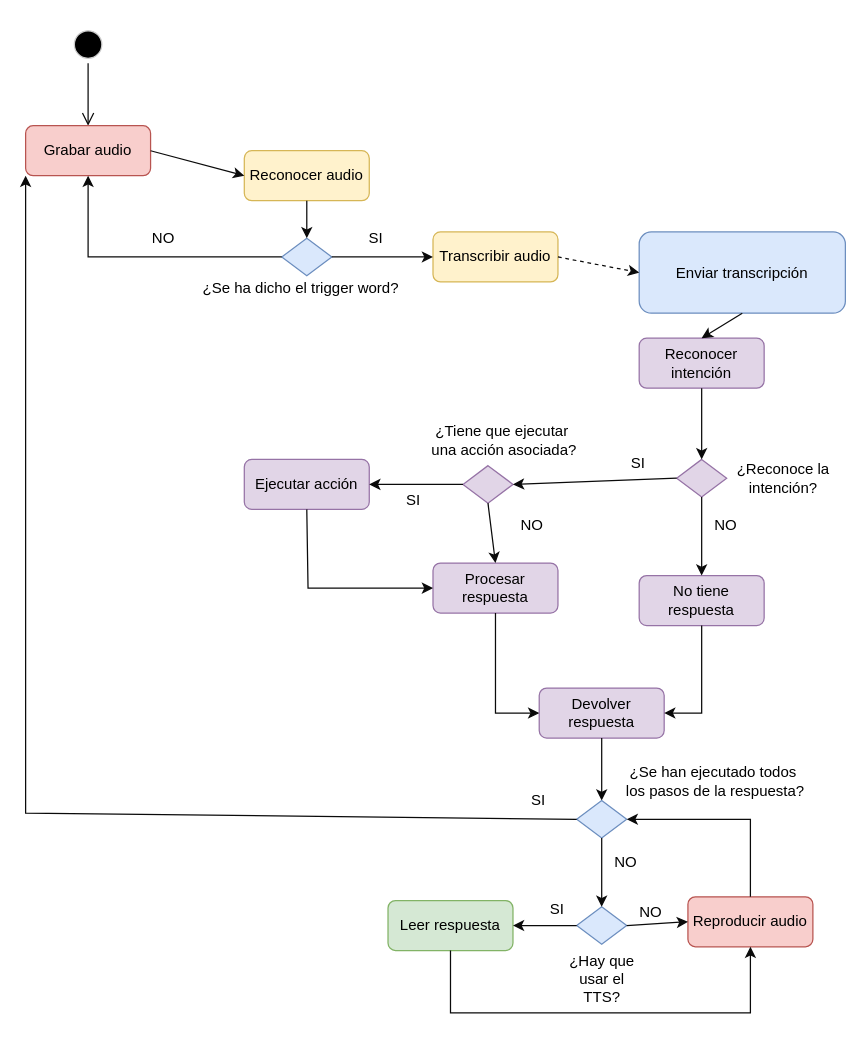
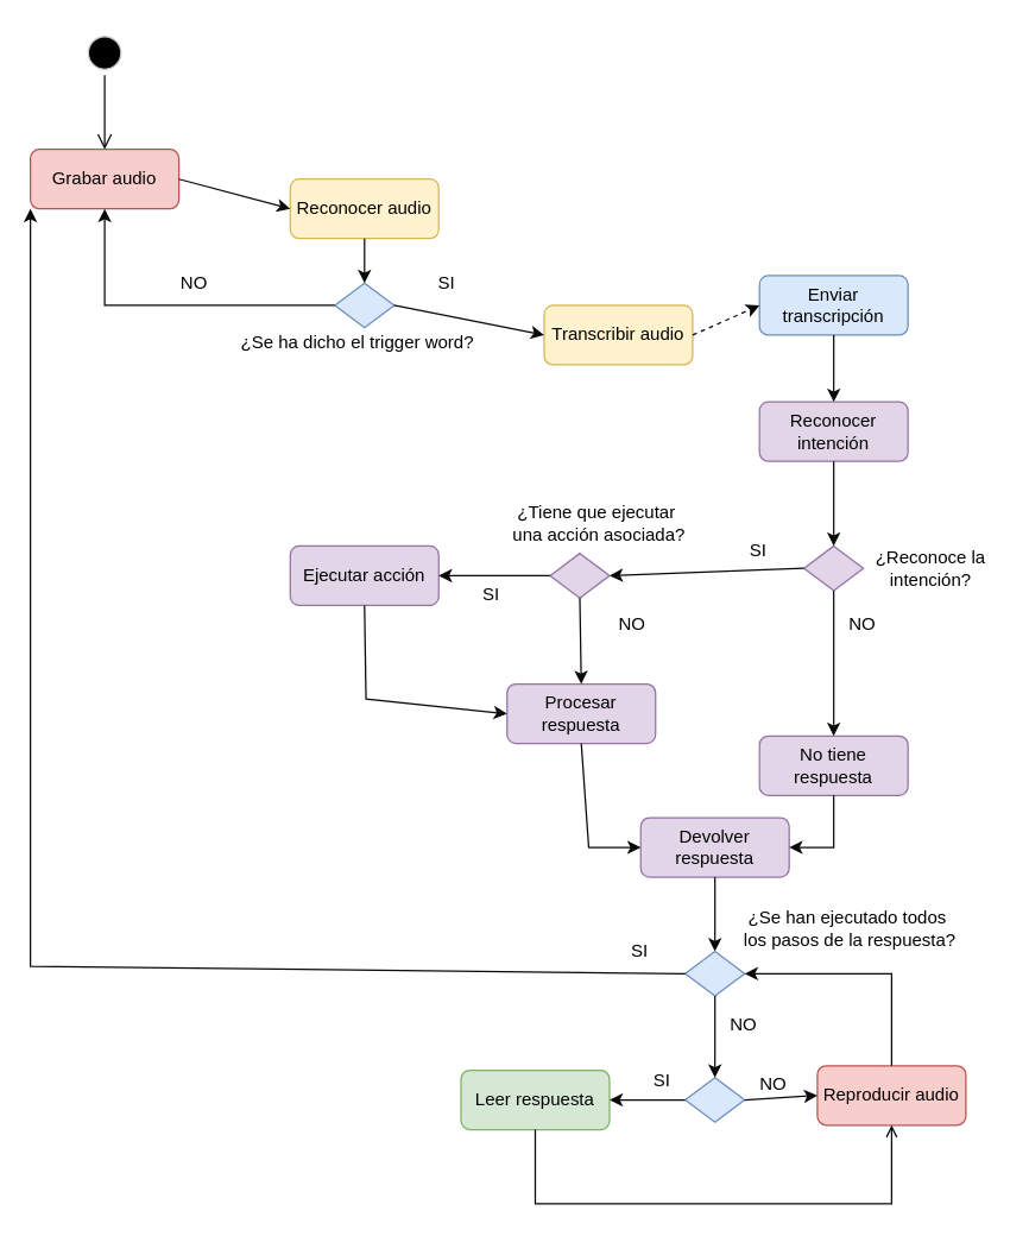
- <mxCell id="10" value="Transcribir audio" style="rounded=1;whiteSpace=wrap;html=1;strokeColor=#d6b656;fillColor=#fff2cc;" parent="1" vertex="1"><mxGeometry x="346" y="185" width="100" height="40" as="geometry" /></mxCell>
+ <mxCell id="10" value="Transcribir audio" style="rounded=1;whiteSpace=wrap;html=1;strokeColor=#d6b656;fillColor=#fff2cc;" parent="1" vertex="1"><mxGeometry x="366" y="205" width="100" height="40" as="geometry" /></mxCell>
- <mxCell id="11" value="Enviar transcripción" style="rounded=1;whiteSpace=wrap;html=1;strokeColor=#6c8ebf;fillColor=#dae8fc;" parent="1" vertex="1"><mxGeometry x="511" y="185" width="165" height="65" as="geometry" /></mxCell>
+ <mxCell id="11" value="Enviar transcripción" style="rounded=1;whiteSpace=wrap;html=1;strokeColor=#6c8ebf;fillColor=#dae8fc;" parent="1" vertex="1"><mxGeometry x="511" y="185" width="100" height="40" as="geometry" /></mxCell>
- <mxCell id="16" value="Procesar respuesta" style="rounded=1;whiteSpace=wrap;html=1;strokeColor=#9673a6;fillColor=#e1d5e7;" parent="1" vertex="1"><mxGeometry x="346" y="450" width="100" height="40" as="geometry" /></mxCell>
+ <mxCell id="16" value="Procesar respuesta" style="rounded=1;whiteSpace=wrap;html=1;strokeColor=#9673a6;fillColor=#e1d5e7;" parent="1" vertex="1"><mxGeometry x="341" y="460" width="100" height="40" as="geometry" /></mxCell>
- <mxCell id="17" value="No tiene respuesta" style="rounded=1;whiteSpace=wrap;html=1;strokeColor=#9673a6;fillColor=#e1d5e7;" parent="1" vertex="1"><mxGeometry x="511" y="460" width="100" height="40" as="geometry" /></mxCell>
+ <mxCell id="17" value="No tiene respuesta" style="rounded=1;whiteSpace=wrap;html=1;strokeColor=#9673a6;fillColor=#e1d5e7;" parent="1" vertex="1"><mxGeometry x="511" y="495" width="100" height="40" as="geometry" /></mxCell>
- <mxCell id="39" value="" style="endArrow=classic;html=1;rounded=0;strokeColor=#0A0A0A;exitX=0.5;exitY=1;exitDx=0;exitDy=0;entryX=0.5;entryY=1;entryDx=0;entryDy=0;" parent="1" source="30" target="31" edge="1"><mxGeometry width="50" height="50" relative="1" as="geometry"><mxPoint x="410" y="800" as="sourcePoint" /><mxPoint x="460" y="750" as="targetPoint" /><Array as="points"><mxPoint x="360" y="810" /><mxPoint x="600" y="810" /></Array></mxGeometry></mxCell>
+ <mxCell id="39" value="" style="endArrow=open;html=1;rounded=0;strokeColor=#0A0A0A;exitX=0.5;exitY=1;exitDx=0;exitDy=0;entryX=0.5;entryY=1;entryDx=0;entryDy=0;" parent="1" source="30" target="31" edge="1"><mxGeometry width="50" height="50" relative="1" as="geometry"><mxPoint x="410" y="800" as="sourcePoint" /><mxPoint x="460" y="750" as="targetPoint" /><Array as="points"><mxPoint x="360" y="810" /><mxPoint x="600" y="810" /></Array></mxGeometry></mxCell>
- <mxCell id="53" value="¿Hay que usar el TTS?" style="text;html=1;strokeColor=none;fillColor=none;align=center;verticalAlign=middle;whiteSpace=wrap;rounded=0;" parent="1" vertex="1"><mxGeometry x="453.5" y="770" width="55" height="25" as="geometry" /></mxCell>
